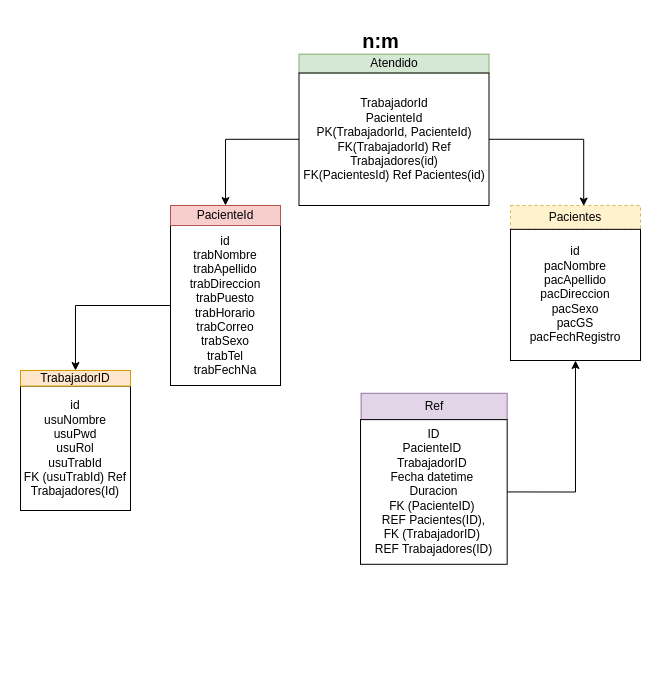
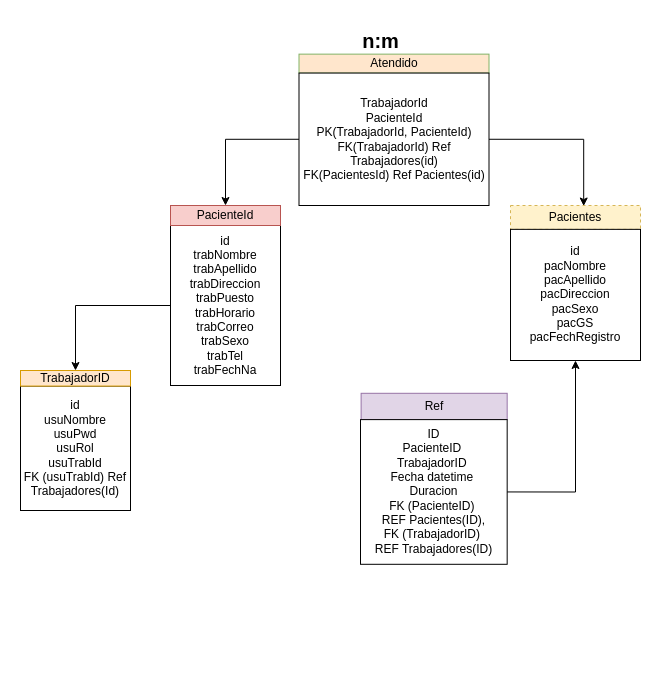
- <mxCell id="11" value="Atendido" style="rounded=0;whiteSpace=wrap;html=1;fillColor=#d5e8d4;strokeColor=#82b366;" vertex="1" parent="10"><mxGeometry width="190" height="18.92" as="geometry" /></mxCell>
+ <mxCell id="11" value="Atendido" style="rounded=0;whiteSpace=wrap;html=1;fillColor=#ffe6cc;strokeColor=#82b366;" vertex="1" parent="10"><mxGeometry width="190" height="18.92" as="geometry" /></mxCell>
